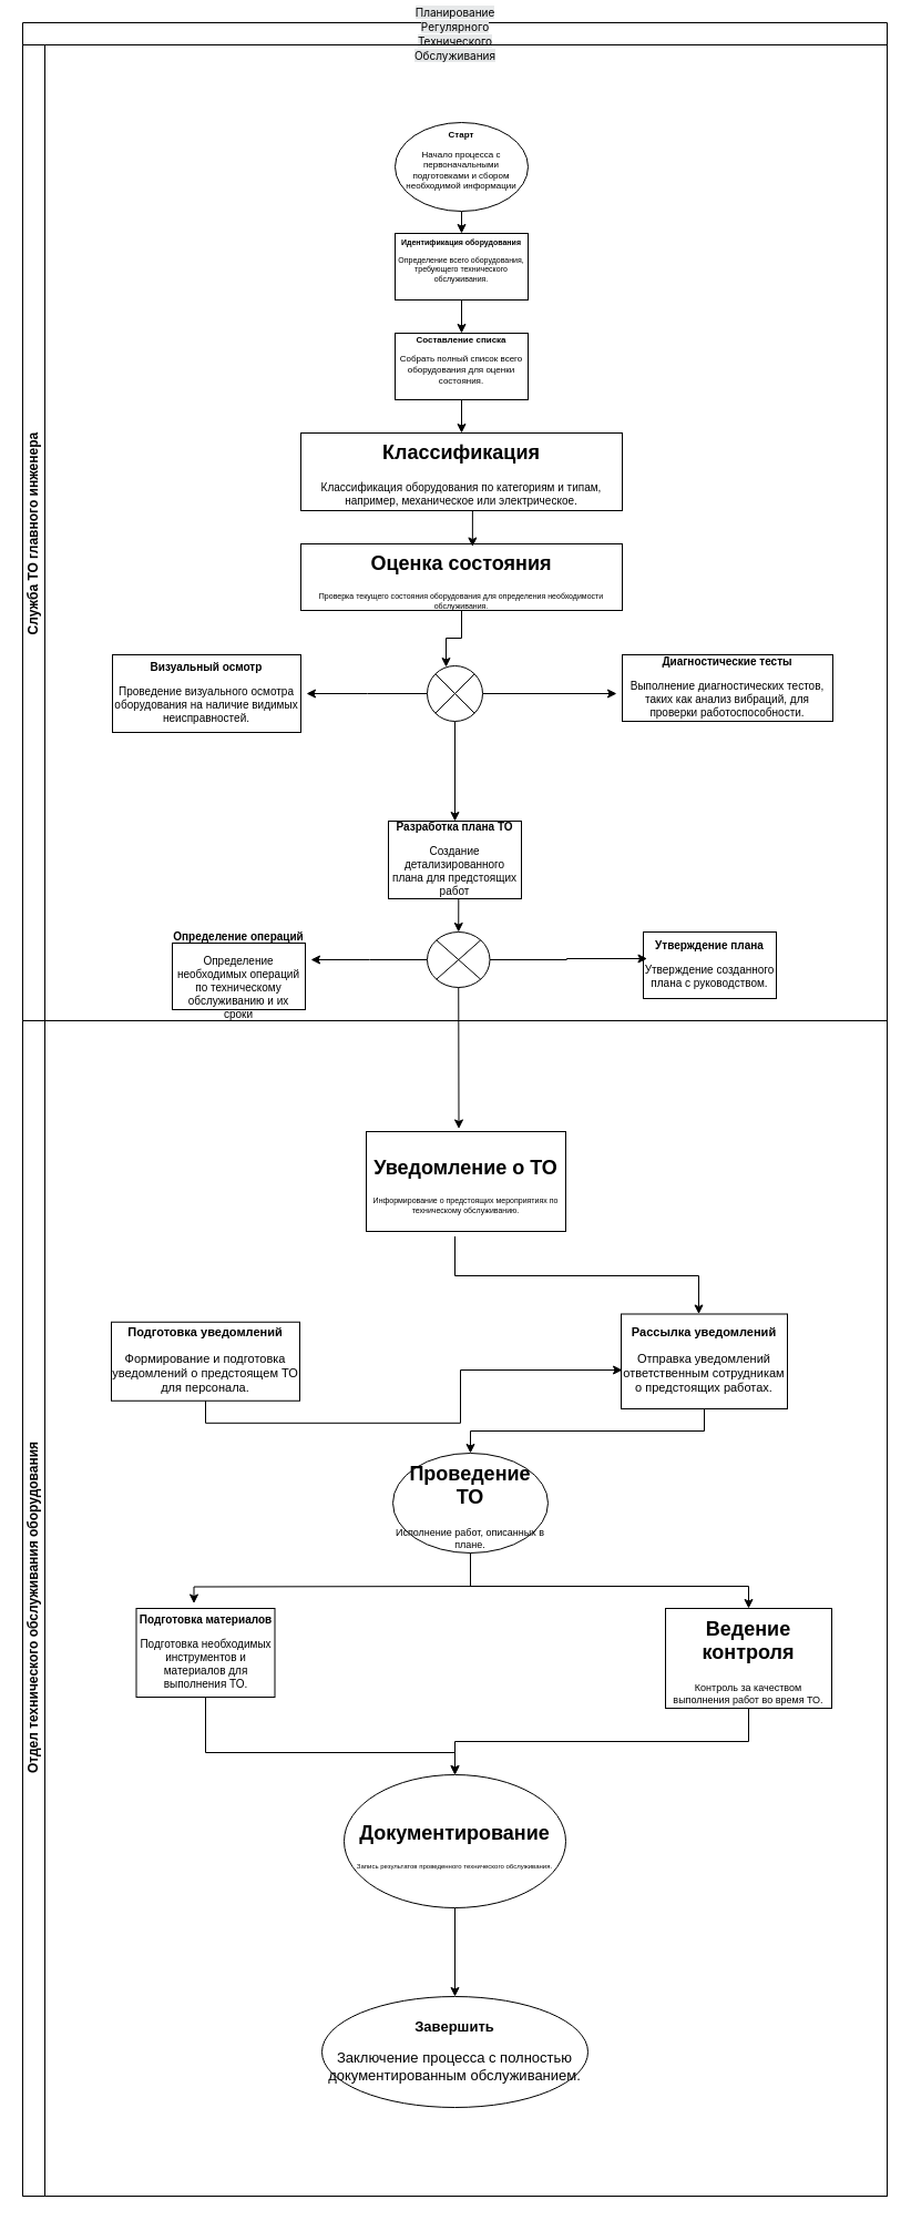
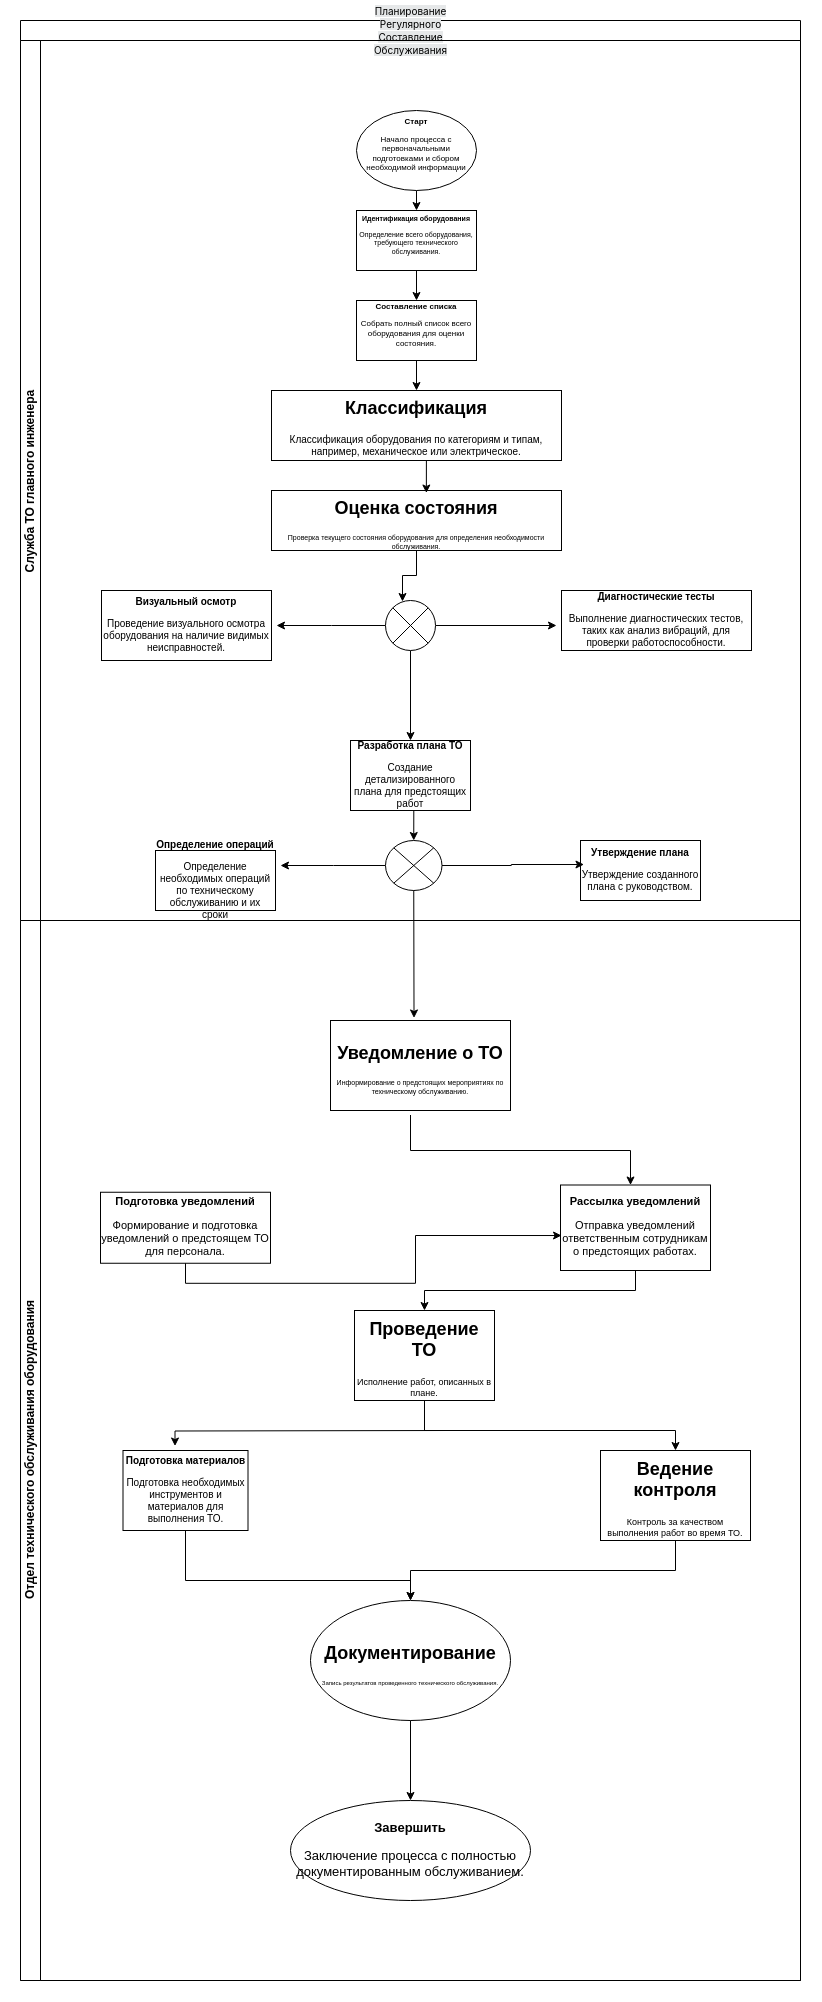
- <mxCell id="20" value="&lt;span style=&quot;font-family: Inter, sans-serif, system-ui, serif, &amp;quot;Apple Color Emoji&amp;quot;, &amp;quot;Segoe UI Emoji&amp;quot;, &amp;quot;Segoe UI Symbol&amp;quot;, &amp;quot;Noto Color Emoji&amp;quot;; font-size: 10px; font-weight: 400; text-align: left; text-wrap: wrap; background-color: rgb(230, 232, 233);&quot;&gt;Планирование Регулярного Технического Обслуживания&lt;/span&gt;" style="swimlane;childLayout=stackLayout;resizeParent=1;resizeParentMax=0;horizontal=1;startSize=20;horizontalStack=0;html=1;fontSize=10;" vertex="1" parent="1"><mxGeometry x="20" y="20" width="780" height="1960" as="geometry" /></mxCell>
+ <mxCell id="20" value="&lt;span style=&quot;font-family: Inter, sans-serif, system-ui, serif, &amp;quot;Apple Color Emoji&amp;quot;, &amp;quot;Segoe UI Emoji&amp;quot;, &amp;quot;Segoe UI Symbol&amp;quot;, &amp;quot;Noto Color Emoji&amp;quot;; font-size: 10px; font-weight: 400; text-align: left; text-wrap: wrap; background-color: rgb(230, 232, 233);&quot;&gt;Планирование Регулярного Составление Обслуживания&lt;/span&gt;" style="swimlane;childLayout=stackLayout;resizeParent=1;resizeParentMax=0;horizontal=1;startSize=20;horizontalStack=0;html=1;fontSize=10;" vertex="1" parent="1"><mxGeometry x="20" y="20" width="780" height="1960" as="geometry" /></mxCell>
- <mxCell id="33" value="&lt;h2 data-pm-slice=&quot;1 1 []&quot;&gt;Проведение ТО&lt;/h2&gt;&lt;p style=&quot;font-size: 9px;&quot;&gt;Исполнение работ, описанных в плане.&lt;/p&gt;" style="ellipse;whiteSpace=wrap;html=1;" vertex="1" parent="27"><mxGeometry x="334" y="390" width="140" height="90" as="geometry" /></mxCell>
+ <mxCell id="33" value="&lt;h2 data-pm-slice=&quot;1 1 []&quot;&gt;Проведение ТО&lt;/h2&gt;&lt;p style=&quot;font-size: 9px;&quot;&gt;Исполнение работ, описанных в плане.&lt;/p&gt;" style="rounded=0;whiteSpace=wrap;html=1;" vertex="1" parent="27"><mxGeometry x="334" y="390" width="140" height="90" as="geometry" /></mxCell>
